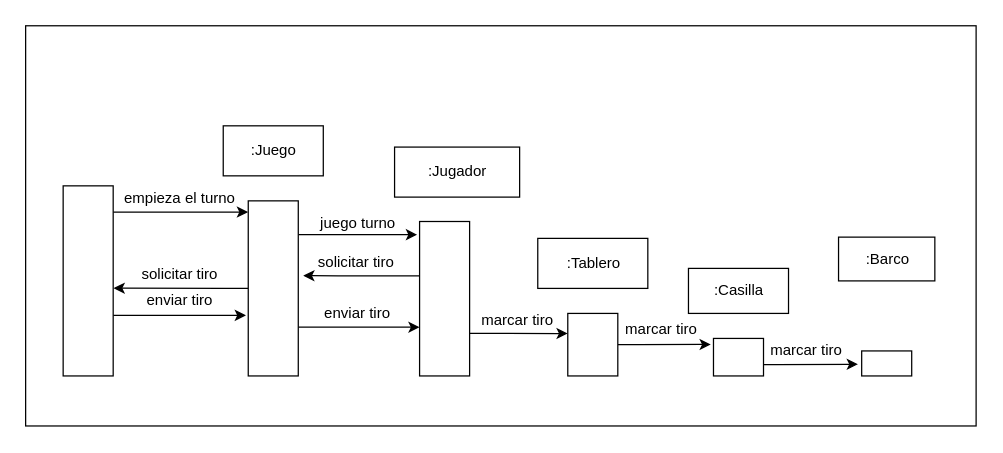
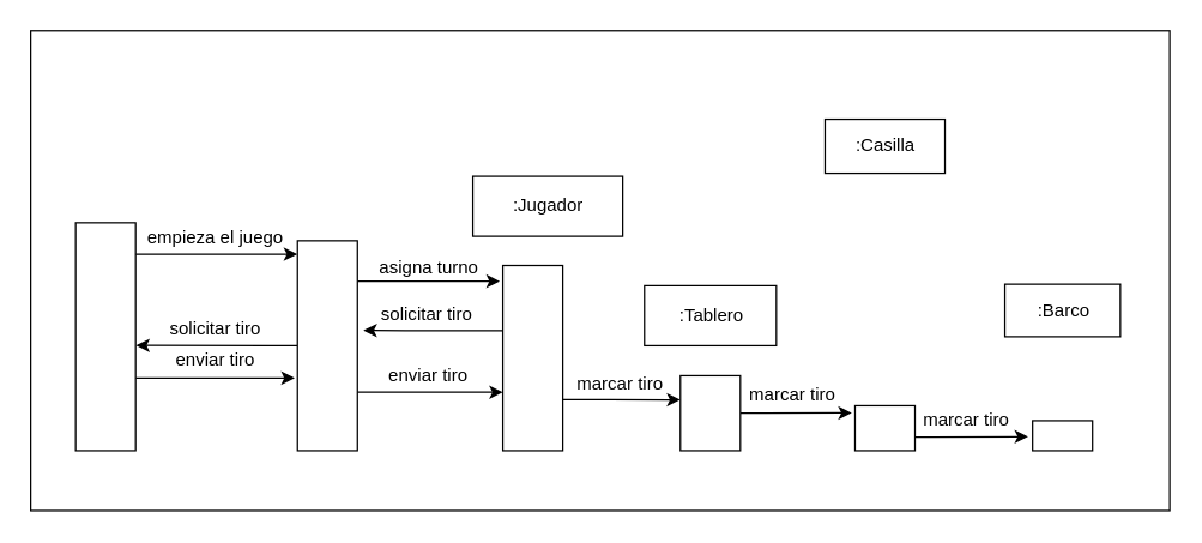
- <mxCell id="5" value=":Juego" style="html=1;" parent="1" vertex="1"><mxGeometry x="178" y="100" width="80" height="40" as="geometry" /></mxCell>
- <mxCell id="16" value="empieza el turno" style="text;html=1;strokeColor=none;fillColor=none;align=center;verticalAlign=middle;whiteSpace=wrap;rounded=0;" parent="1" vertex="1"><mxGeometry x="84" y="148" width="118.5" height="20" as="geometry" /></mxCell>
+ <mxCell id="16" value="empieza el juego" style="text;html=1;strokeColor=none;fillColor=none;align=center;verticalAlign=middle;whiteSpace=wrap;rounded=0;" parent="1" vertex="1"><mxGeometry x="84" y="148" width="118.5" height="20" as="geometry" /></mxCell>
- <mxCell id="23" value="juego turno" style="text;html=1;strokeColor=none;fillColor=none;align=center;verticalAlign=middle;whiteSpace=wrap;rounded=0;" vertex="1" parent="1"><mxGeometry x="238" y="168" width="96.25" height="20" as="geometry" /></mxCell>
+ <mxCell id="23" value="asigna turno" style="text;html=1;strokeColor=none;fillColor=none;align=center;verticalAlign=middle;whiteSpace=wrap;rounded=0;" vertex="1" parent="1"><mxGeometry x="238" y="168" width="96.25" height="20" as="geometry" /></mxCell>
- <mxCell id="8" value=":Casilla" style="html=1;" parent="1" vertex="1"><mxGeometry x="550" y="214" width="80" height="36" as="geometry" /></mxCell>
+ <mxCell id="8" value=":Casilla" style="html=1;" parent="1" vertex="1"><mxGeometry x="550" y="79" width="80" height="36" as="geometry" /></mxCell>
